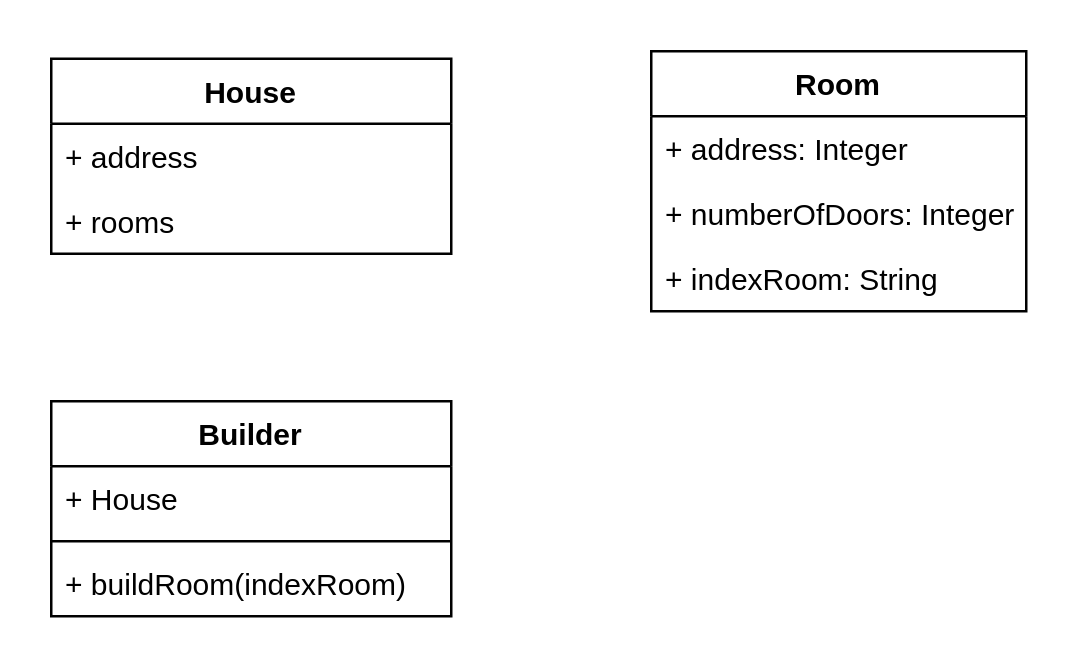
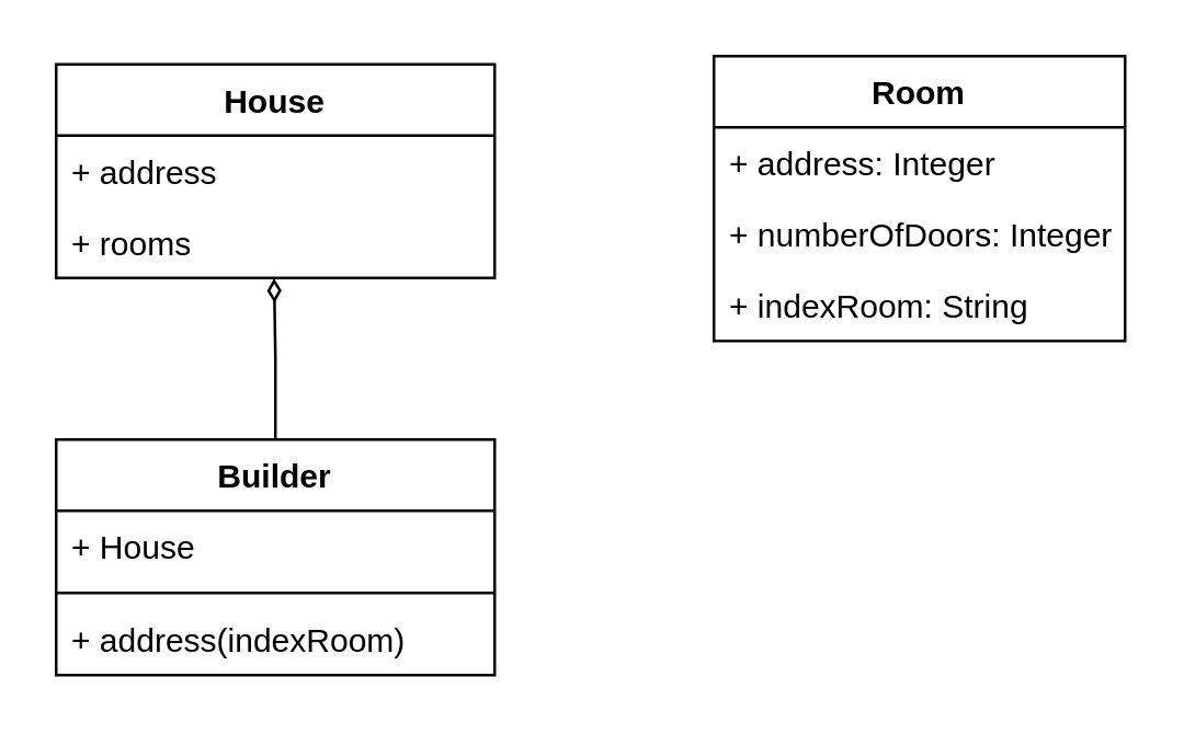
+ <mxCell id="9" style="edgeStyle=orthogonalEdgeStyle;rounded=0;jumpSize=6;orthogonalLoop=1;jettySize=auto;html=1;entryX=0.497;entryY=1.005;entryDx=0;entryDy=0;entryPerimeter=0;startArrow=none;startFill=0;endArrow=diamondThin;endFill=0;sourcePerimeterSpacing=0;strokeWidth=1;" edge="1" parent="1" source="10" target="4"><mxGeometry relative="1" as="geometry" /></mxCell>
- <mxCell id="13" value="+ buildRoom(indexRoom)" style="text;strokeColor=none;fillColor=none;align=left;verticalAlign=top;spacingLeft=4;spacingRight=4;overflow=hidden;rotatable=0;points=[[0,0.5],[1,0.5]];portConstraint=eastwest;" vertex="1" parent="10"><mxGeometry y="60" width="160" height="26" as="geometry" /></mxCell>
+ <mxCell id="13" value="+ address(indexRoom)" style="text;strokeColor=none;fillColor=none;align=left;verticalAlign=top;spacingLeft=4;spacingRight=4;overflow=hidden;rotatable=0;points=[[0,0.5],[1,0.5]];portConstraint=eastwest;" vertex="1" parent="10"><mxGeometry y="60" width="160" height="26" as="geometry" /></mxCell>
